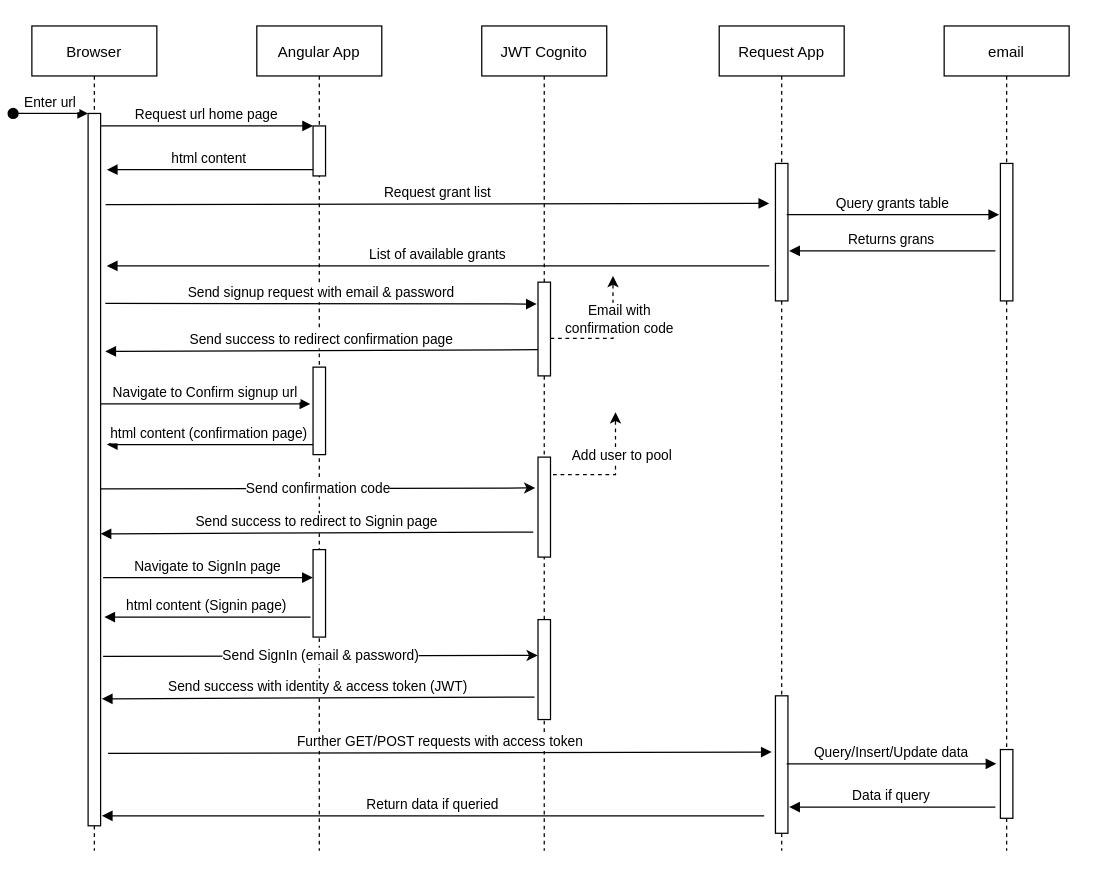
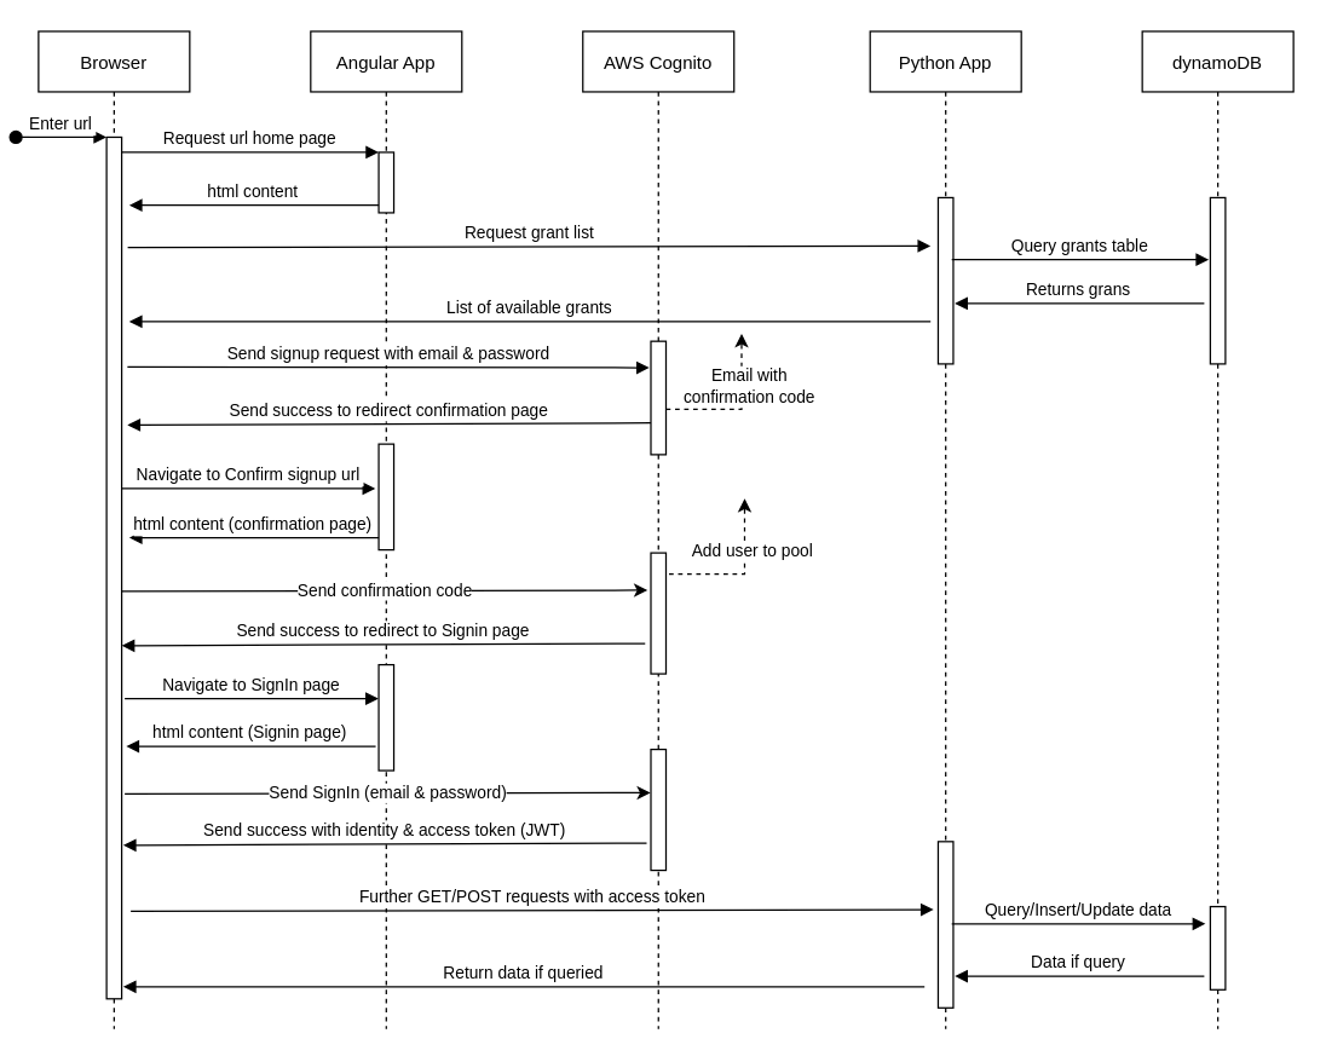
- <mxCell id="12" value="JWT Cognito" style="shape=umlLifeline;perimeter=lifelinePerimeter;container=1;collapsible=0;recursiveResize=0;rounded=0;shadow=0;strokeWidth=1;" parent="1" vertex="1"><mxGeometry x="380" y="20" width="100" height="660" as="geometry" /></mxCell>
+ <mxCell id="12" value="AWS Cognito" style="shape=umlLifeline;perimeter=lifelinePerimeter;container=1;collapsible=0;recursiveResize=0;rounded=0;shadow=0;strokeWidth=1;" parent="1" vertex="1"><mxGeometry x="380" y="20" width="100" height="660" as="geometry" /></mxCell>
- <mxCell id="21" value="Request App" style="shape=umlLifeline;perimeter=lifelinePerimeter;container=1;collapsible=0;recursiveResize=0;rounded=0;shadow=0;strokeWidth=1;" vertex="1" parent="1"><mxGeometry x="570" y="20" width="100" height="660" as="geometry" /></mxCell>
+ <mxCell id="21" value="Python App" style="shape=umlLifeline;perimeter=lifelinePerimeter;container=1;collapsible=0;recursiveResize=0;rounded=0;shadow=0;strokeWidth=1;" vertex="1" parent="1"><mxGeometry x="570" y="20" width="100" height="660" as="geometry" /></mxCell>
- <mxCell id="32" value="email" style="shape=umlLifeline;perimeter=lifelinePerimeter;container=1;collapsible=0;recursiveResize=0;rounded=0;shadow=0;strokeWidth=1;" vertex="1" parent="1"><mxGeometry x="750" y="20" width="100" height="660" as="geometry" /></mxCell>
+ <mxCell id="32" value="dynamoDB" style="shape=umlLifeline;perimeter=lifelinePerimeter;container=1;collapsible=0;recursiveResize=0;rounded=0;shadow=0;strokeWidth=1;" vertex="1" parent="1"><mxGeometry x="750" y="20" width="100" height="660" as="geometry" /></mxCell>
